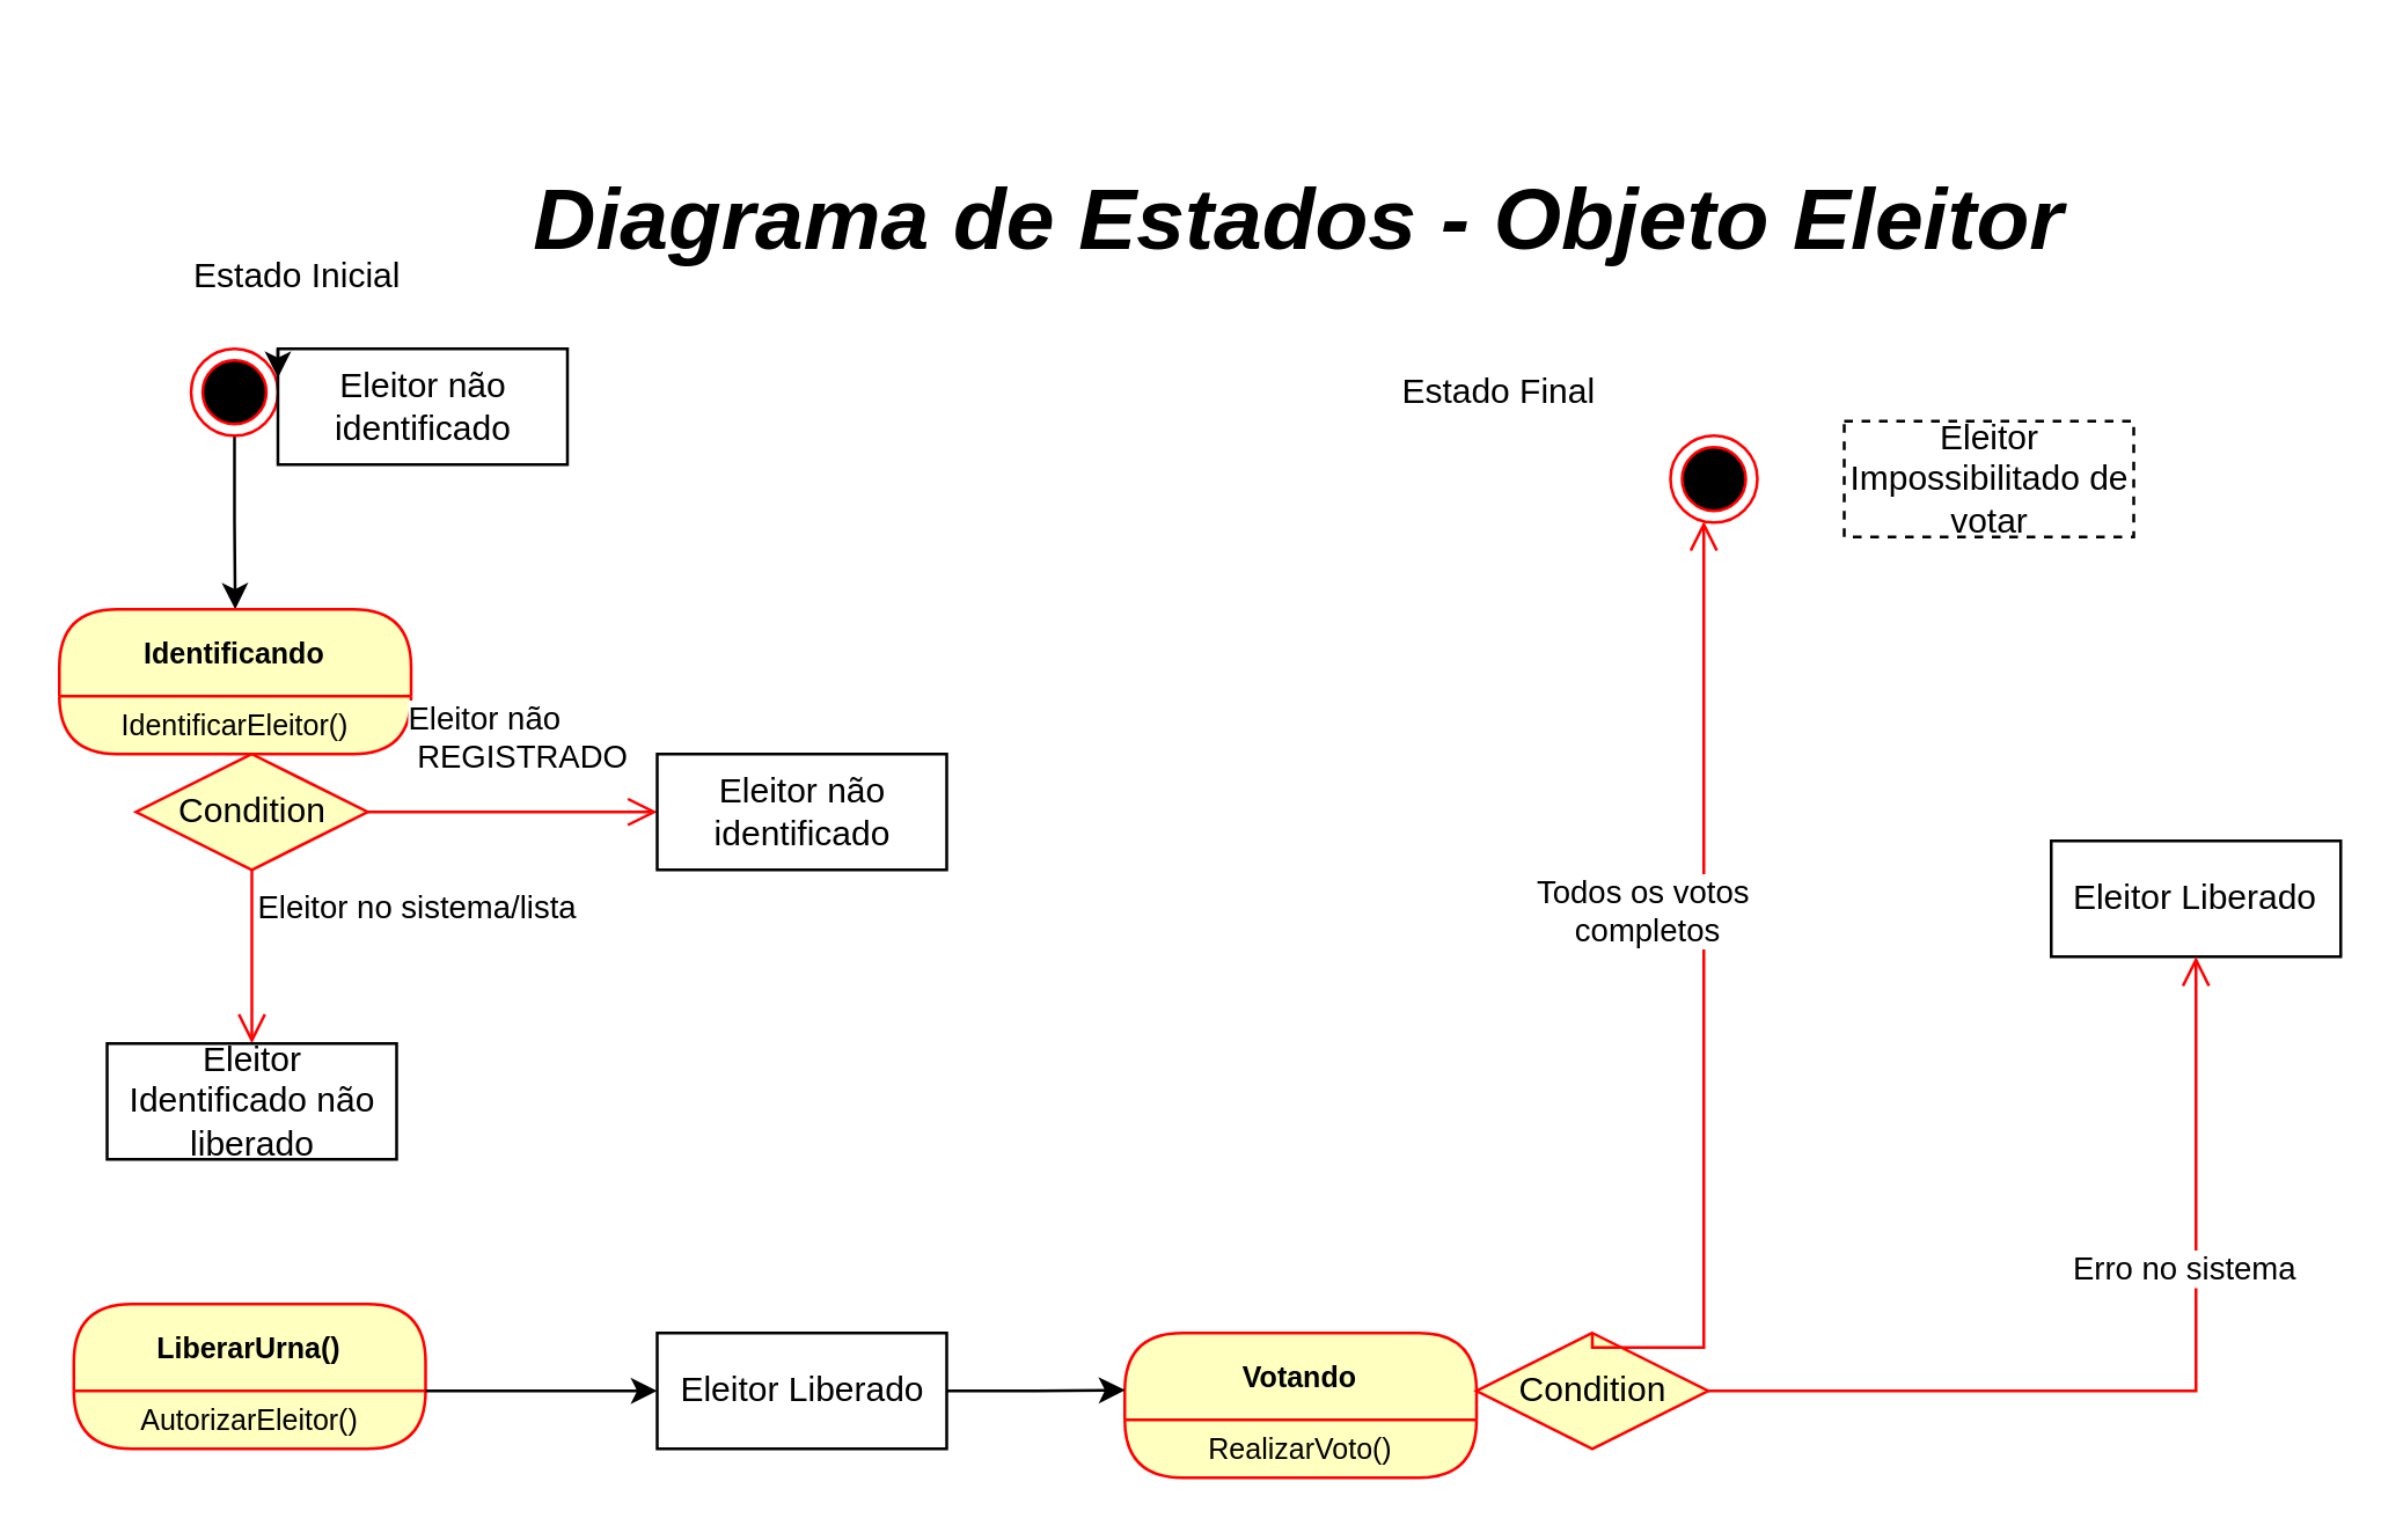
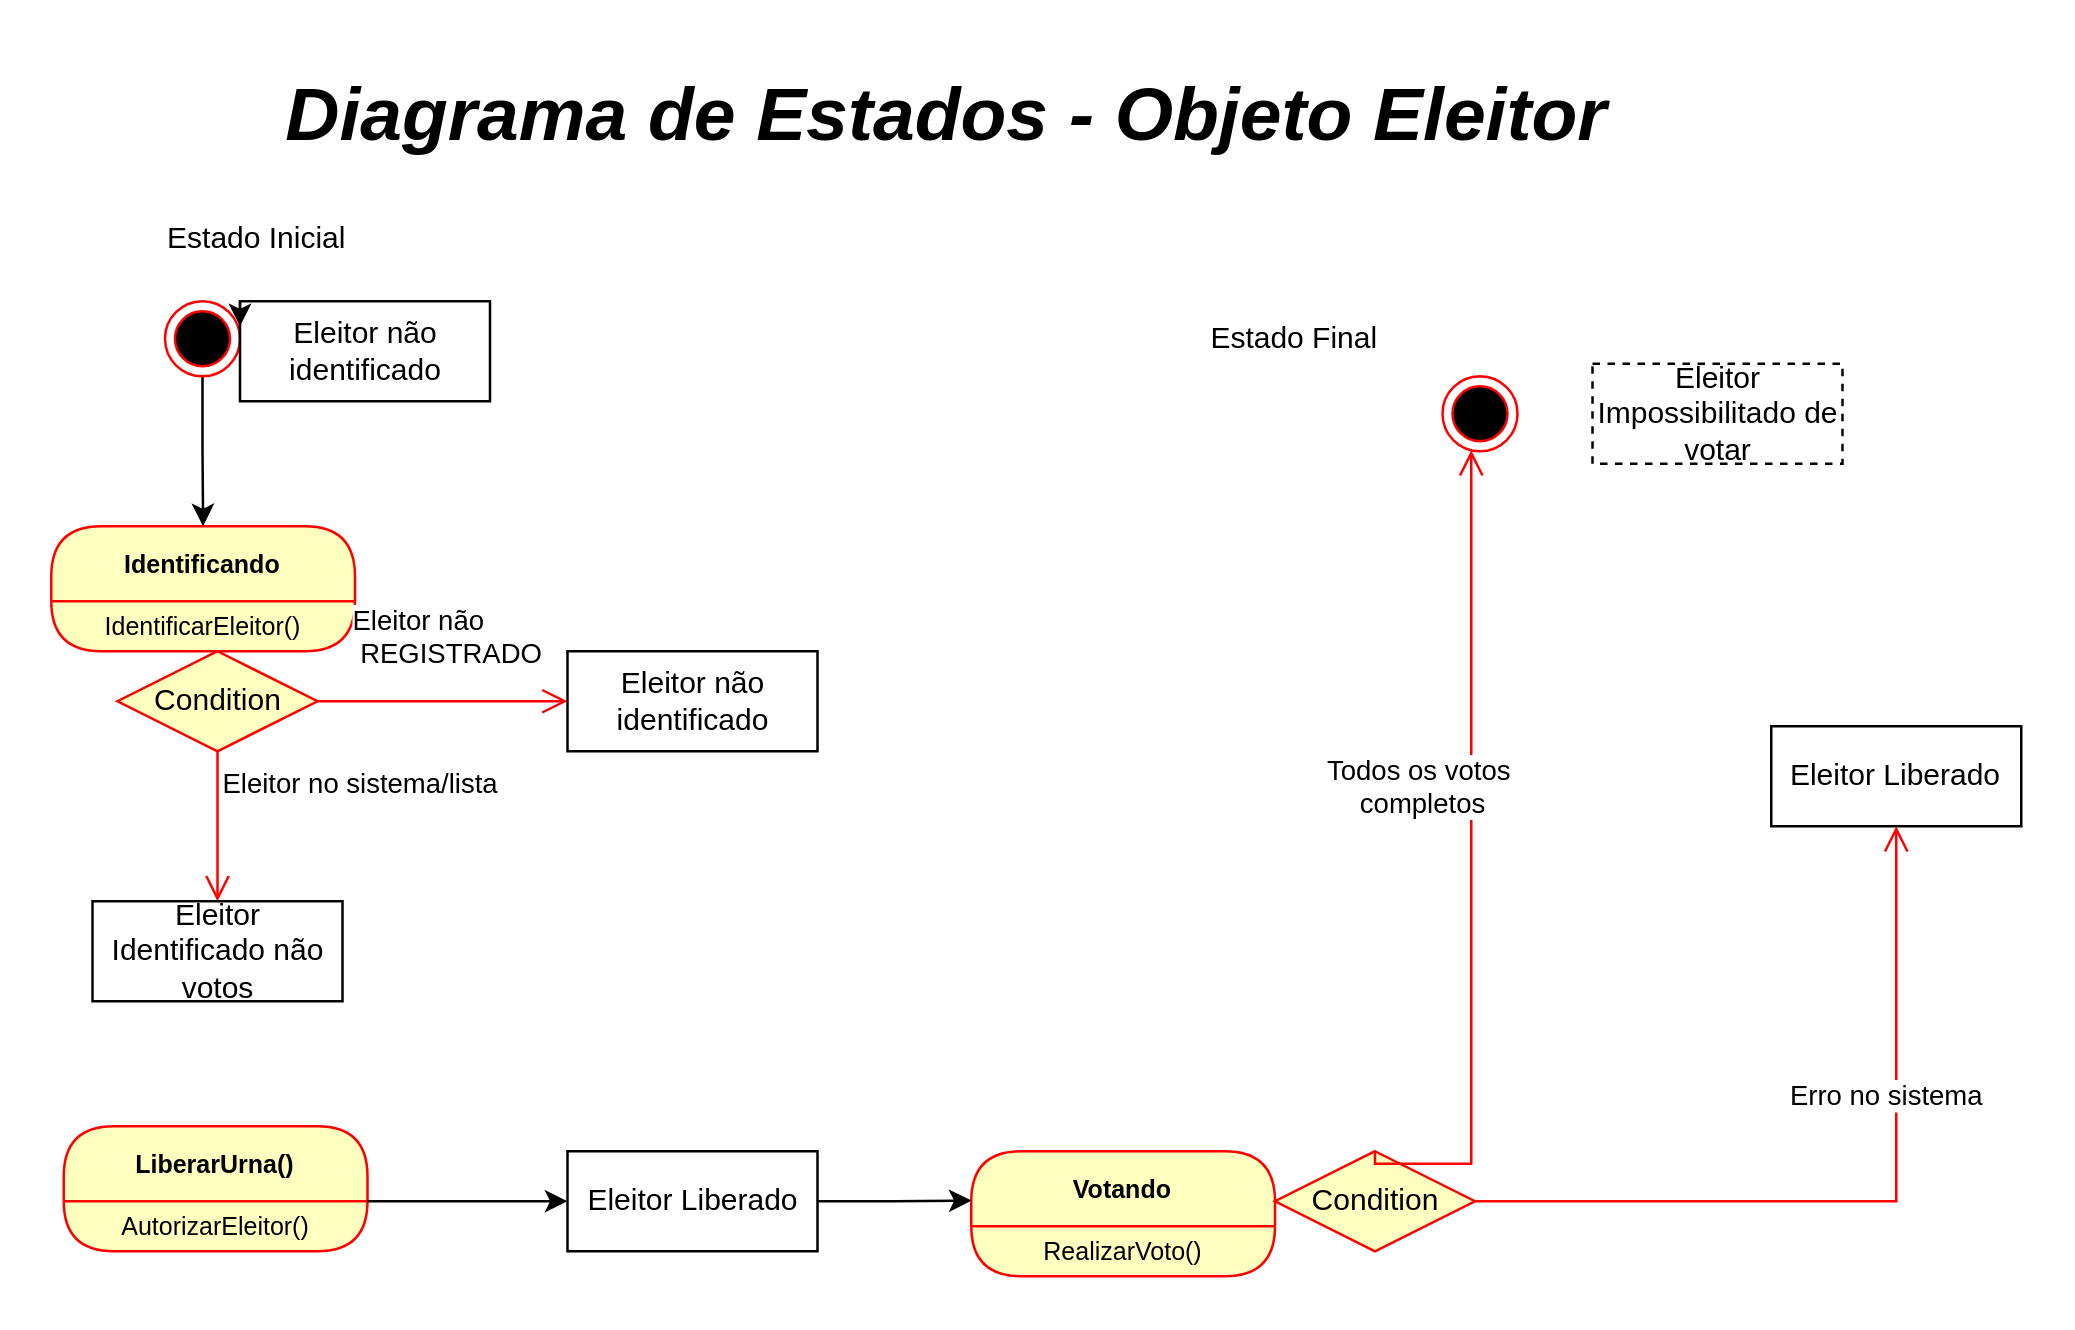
- <mxCell id="5" value="Diagrama de Estados - Objeto Eleitor&amp;nbsp;" style="text;html=1;align=center;verticalAlign=middle;resizable=0;points=[];autosize=1;strokeColor=none;fillColor=none;fontStyle=3;fontSize=30;" vertex="1" parent="1"><mxGeometry x="186.5" y="50" width="530" height="50" as="geometry" /></mxCell>
+ <mxCell id="5" value="Diagrama de Estados - Objeto Eleitor&amp;nbsp;" style="text;html=1;align=center;verticalAlign=middle;resizable=0;points=[];autosize=1;strokeColor=none;fillColor=none;fontStyle=3;fontSize=30;" vertex="1" parent="1"><mxGeometry x="116.5" y="20" width="530" height="50" as="geometry" /></mxCell>
- <mxCell id="12" value="Eleitor Identificado não liberado" style="html=1;whiteSpace=wrap;" vertex="1" parent="1"><mxGeometry x="36.5" y="360" width="100" height="40" as="geometry" /></mxCell>
+ <mxCell id="12" value="Eleitor Identificado não votos" style="html=1;whiteSpace=wrap;" vertex="1" parent="1"><mxGeometry x="36.5" y="360" width="100" height="40" as="geometry" /></mxCell>
